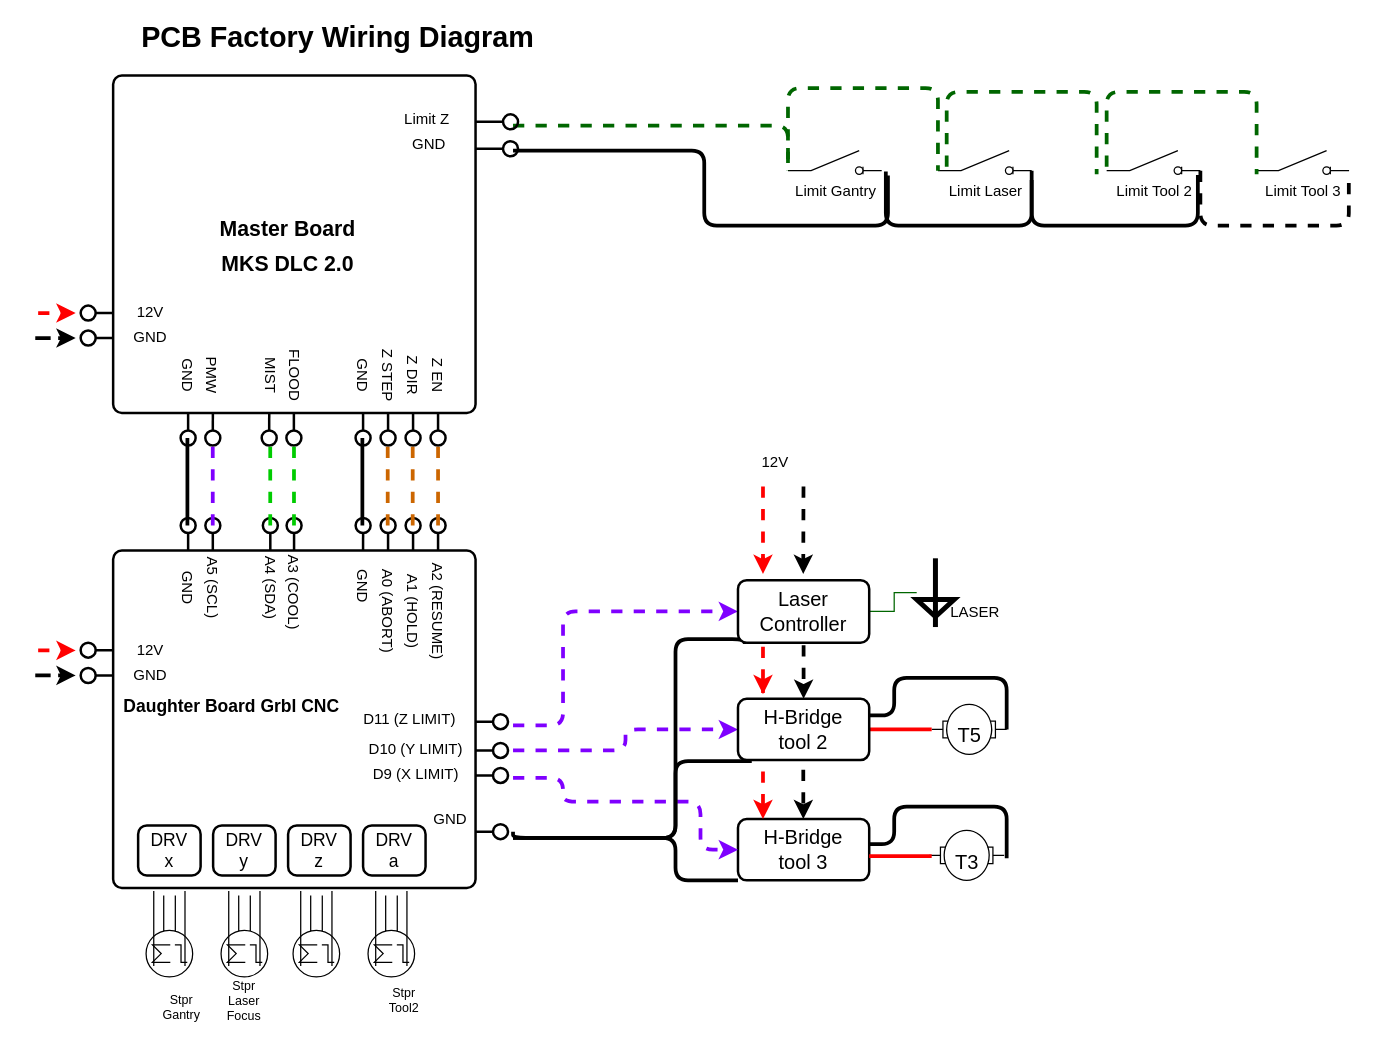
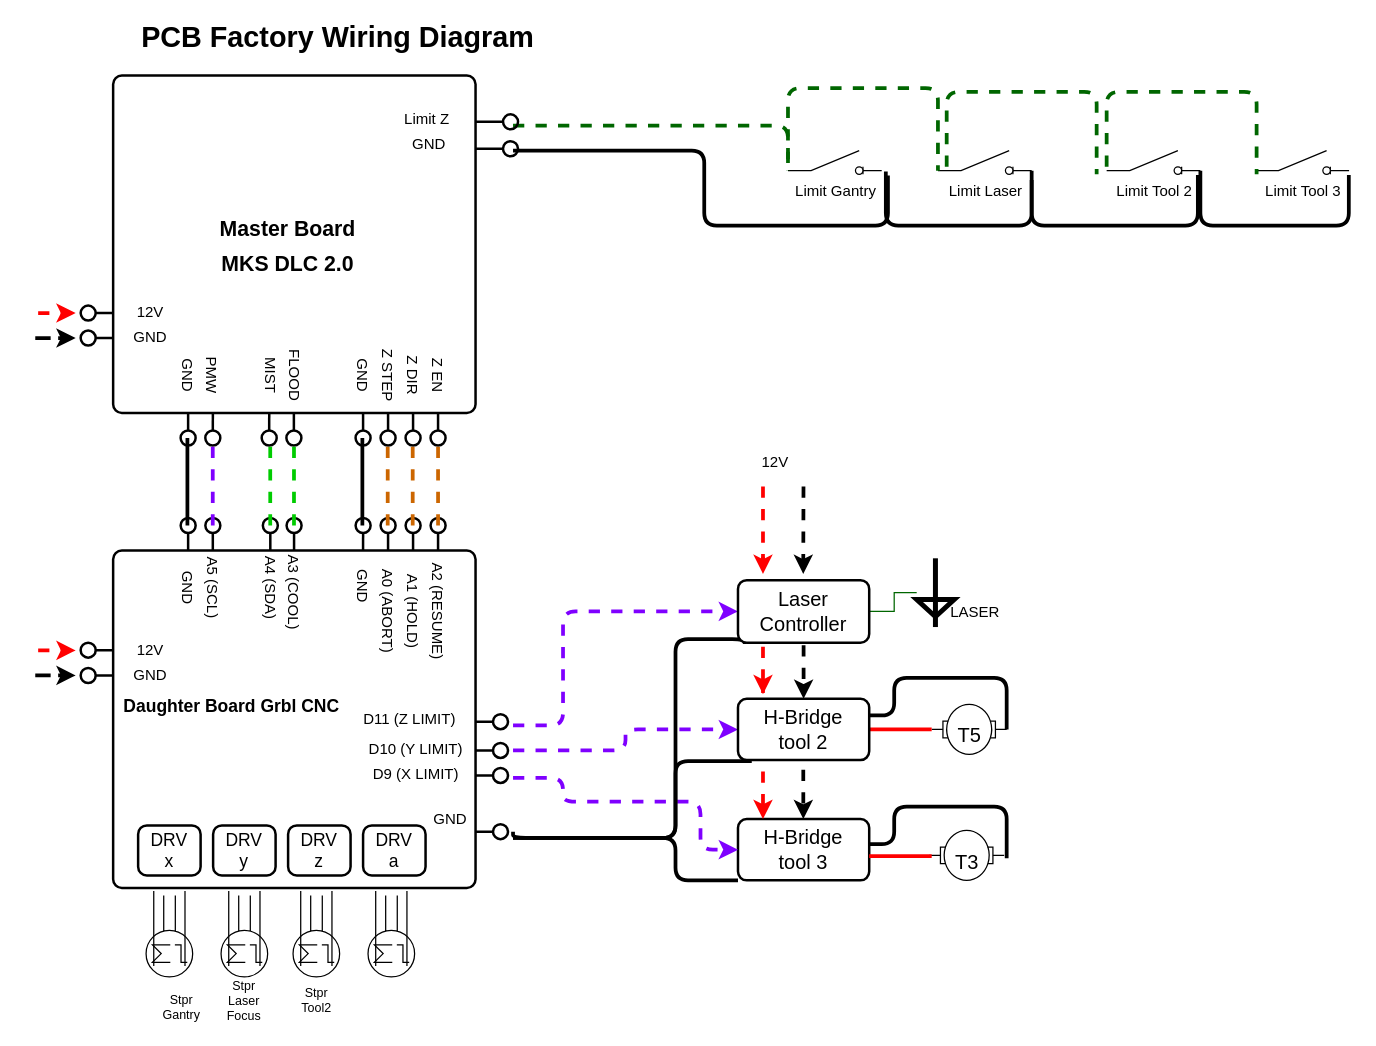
- <mxCell id="15" value="" style="edgeStyle=segmentEdgeStyle;endArrow=none;html=1;strokeColor=#000000;strokeWidth=3;fontSize=16;endFill=0;entryX=0.997;entryY=1.033;entryDx=0;entryDy=0;entryPerimeter=0;exitX=1;exitY=0.845;exitDx=0;exitDy=0;exitPerimeter=0;dashed=1;" edge="1" parent="1" source="3" target="4"><mxGeometry width="50" height="50" relative="1" as="geometry"><mxPoint x="930" y="200" as="sourcePoint" /><mxPoint x="820" y="190" as="targetPoint" /><Array as="points"><mxPoint x="960" y="180" /><mxPoint x="1079" y="180" /></Array></mxGeometry></mxCell>
+ <mxCell id="15" value="" style="edgeStyle=segmentEdgeStyle;endArrow=none;html=1;strokeColor=#000000;strokeWidth=3;fontSize=16;endFill=0;entryX=0.997;entryY=1.033;entryDx=0;entryDy=0;entryPerimeter=0;exitX=1;exitY=0.845;exitDx=0;exitDy=0;exitPerimeter=0;" edge="1" parent="1" source="3" target="4"><mxGeometry width="50" height="50" relative="1" as="geometry"><mxPoint x="930" y="200" as="sourcePoint" /><mxPoint x="820" y="190" as="targetPoint" /><Array as="points"><mxPoint x="960" y="180" /><mxPoint x="1079" y="180" /></Array></mxGeometry></mxCell>
- <mxCell id="111" value="Stpr&lt;br style=&quot;font-size: 10px;&quot;&gt;Tool2" style="text;html=1;strokeColor=none;fillColor=none;align=center;verticalAlign=middle;whiteSpace=wrap;rounded=0;fontSize=10;" vertex="1" parent="1"><mxGeometry x="302.6" y="790" width="40" height="20" as="geometry" /></mxCell>
+ <mxCell id="111" value="Stpr&lt;br style=&quot;font-size: 10px;&quot;&gt;Tool2" style="text;html=1;strokeColor=none;fillColor=none;align=center;verticalAlign=middle;whiteSpace=wrap;rounded=0;fontSize=10;" vertex="1" parent="1"><mxGeometry x="232.6" y="790" width="40" height="20" as="geometry" /></mxCell>
